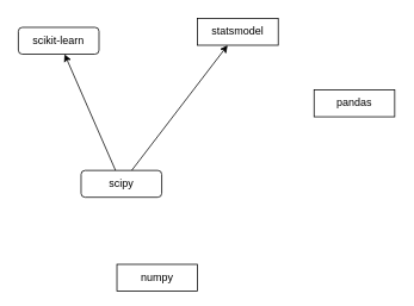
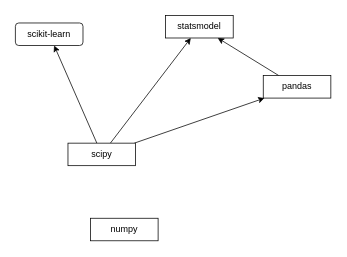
+ <mxCell id="7" style="edgeStyle=none;rounded=0;orthogonalLoop=1;jettySize=auto;html=1;" edge="1" parent="1" source="8" target="6"><mxGeometry relative="1" as="geometry" /></mxCell>
+ <mxCell id="3" style="edgeStyle=none;rounded=0;orthogonalLoop=1;jettySize=auto;html=1;" edge="1" parent="1" source="5" target="8"><mxGeometry relative="1" as="geometry" /></mxCell>
- <mxCell id="5" value="scipy" style="whiteSpace=wrap;html=1;rounded=1;" parent="1" vertex="1"><mxGeometry x="90" y="190" width="90" height="30" as="geometry" /></mxCell>
+ <mxCell id="5" value="scipy" style="rounded=0;whiteSpace=wrap;html=1;" parent="1" vertex="1"><mxGeometry x="90" y="190" width="90" height="30" as="geometry" /></mxCell>
- <mxCell id="9" value="numpy" style="rounded=0;whiteSpace=wrap;html=1;" vertex="1" parent="1"><mxGeometry x="130" y="295" width="90" height="30" as="geometry" /></mxCell>
+ <mxCell id="9" value="numpy" style="rounded=0;whiteSpace=wrap;html=1;" vertex="1" parent="1"><mxGeometry x="120" y="290" width="90" height="30" as="geometry" /></mxCell>
